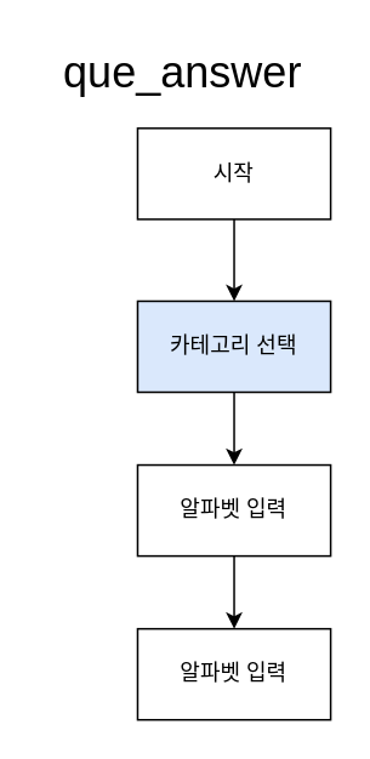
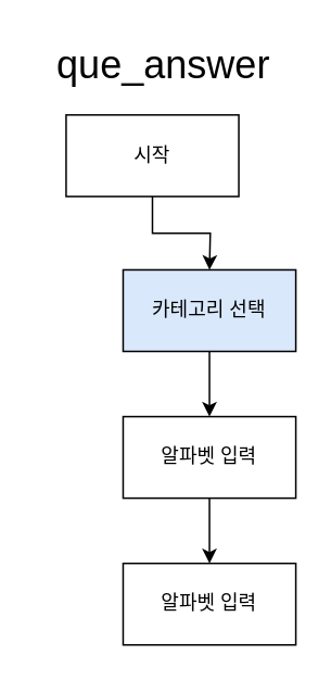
- <mxCell id="3" value="시작" style="rounded=0;whiteSpace=wrap;html=1;" parent="1" vertex="1"><mxGeometry x="75" y="70" width="106" height="50" as="geometry" /></mxCell>
+ <mxCell id="3" value="시작" style="rounded=0;whiteSpace=wrap;html=1;" parent="1" vertex="1"><mxGeometry x="40" y="70" width="106" height="50" as="geometry" /></mxCell>
